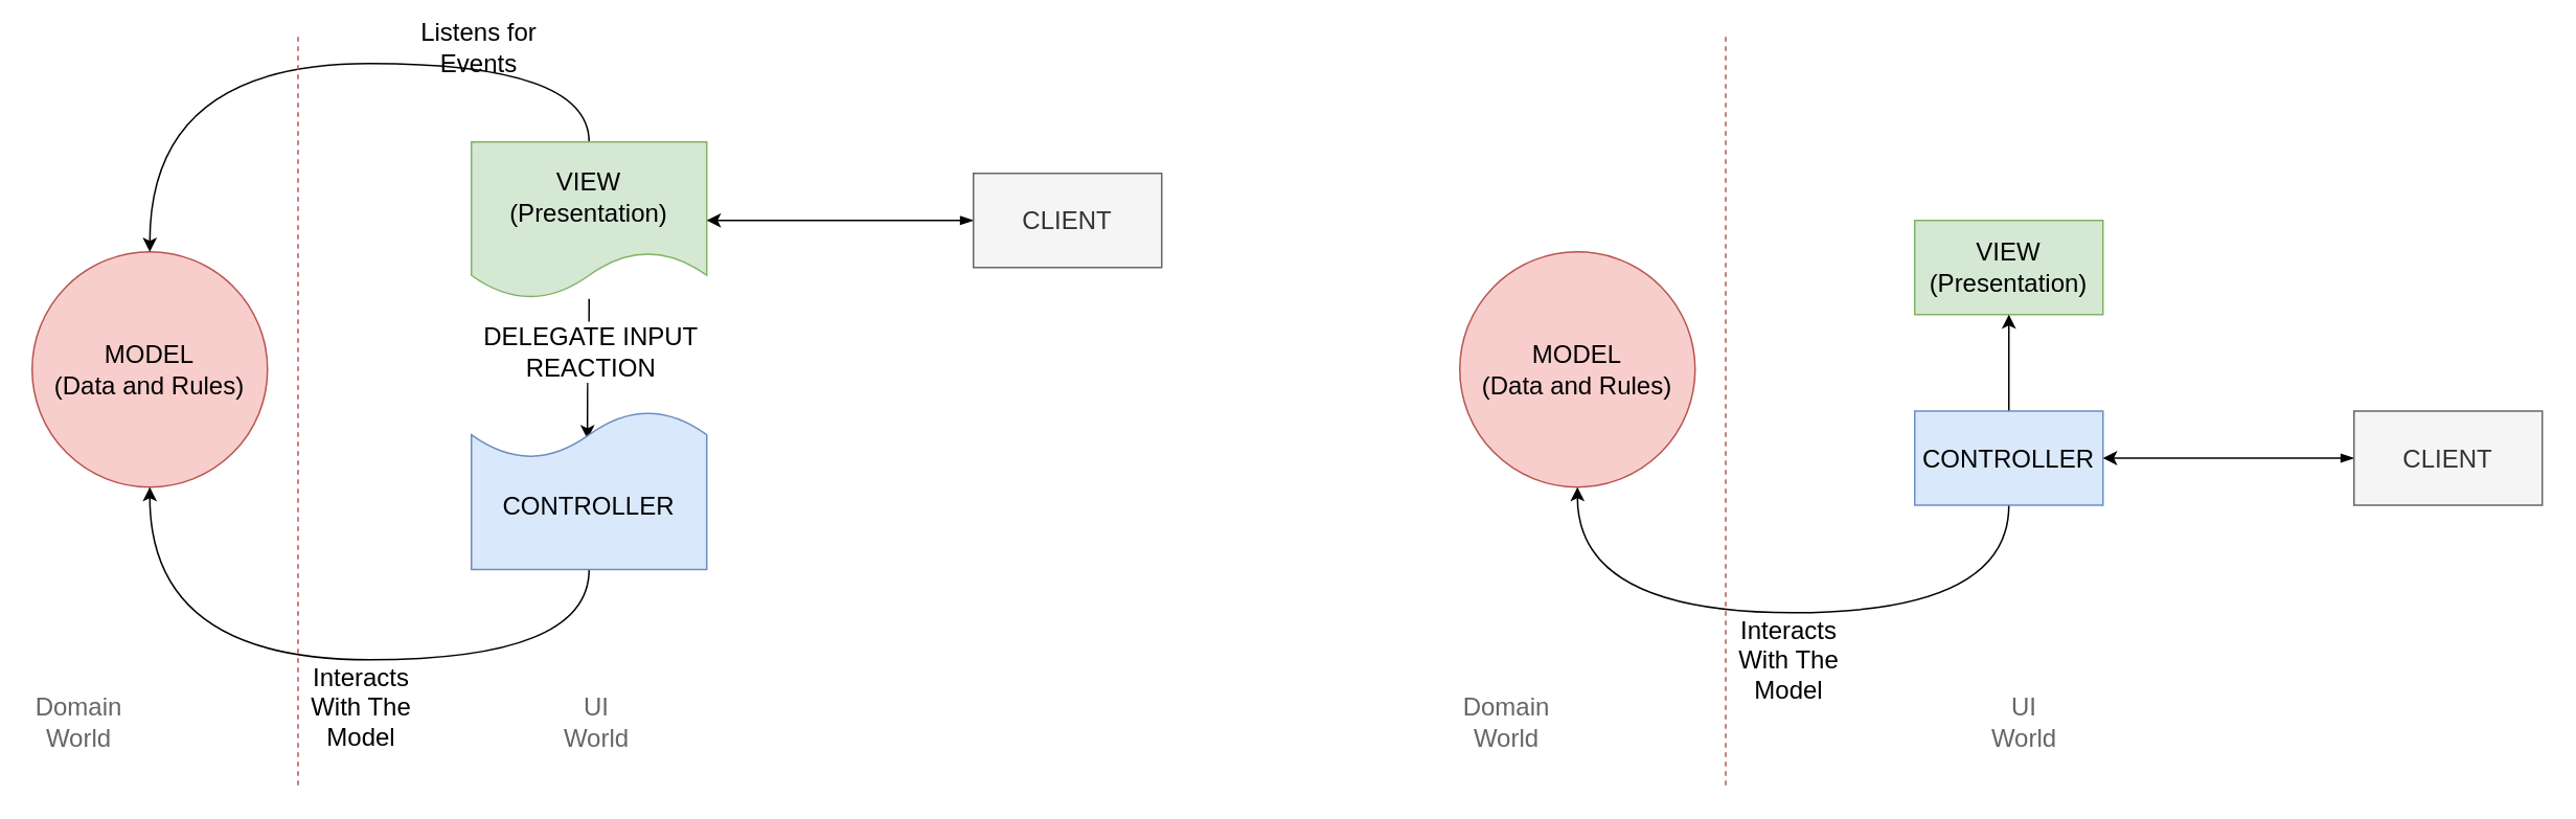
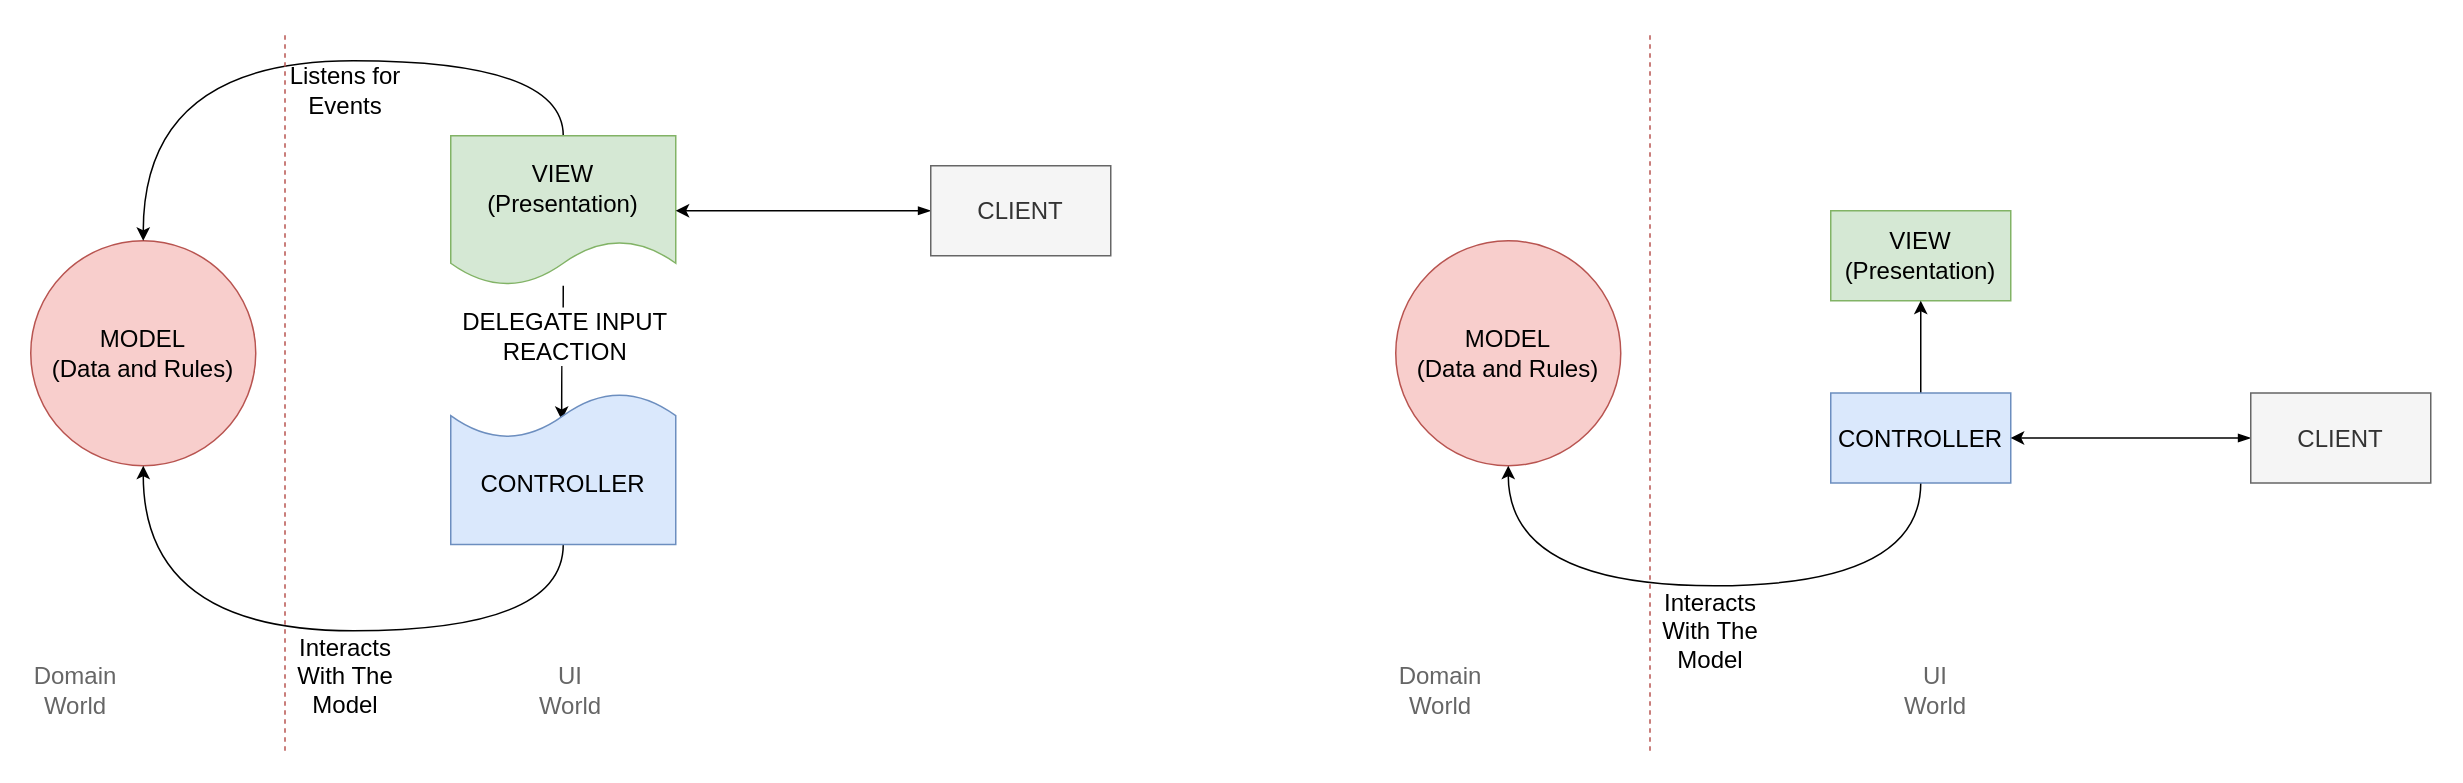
- <mxCell id="10" value="Listens for Events" style="text;html=1;strokeColor=none;fillColor=none;align=center;verticalAlign=middle;whiteSpace=wrap;rounded=0;fontSize=16;" vertex="1" parent="1"><mxGeometry x="265" y="20" width="80" height="20" as="geometry" /></mxCell>
+ <mxCell id="10" value="Listens for Events" style="text;html=1;strokeColor=none;fillColor=none;align=center;verticalAlign=middle;whiteSpace=wrap;rounded=0;fontSize=16;" vertex="1" parent="1"><mxGeometry x="190" y="50" width="80" height="20" as="geometry" /></mxCell>
